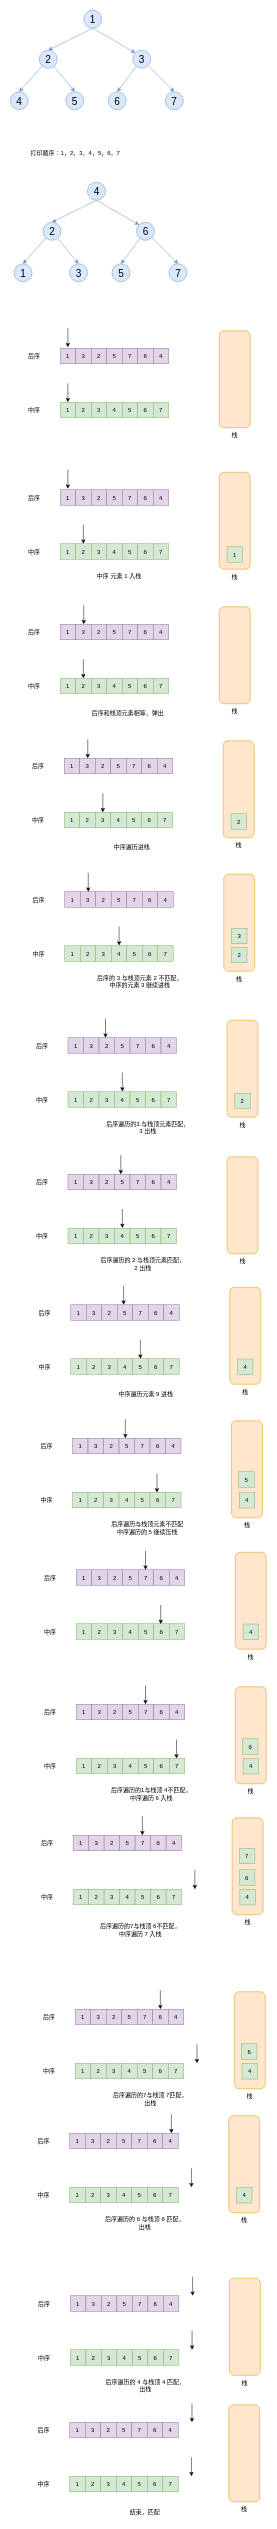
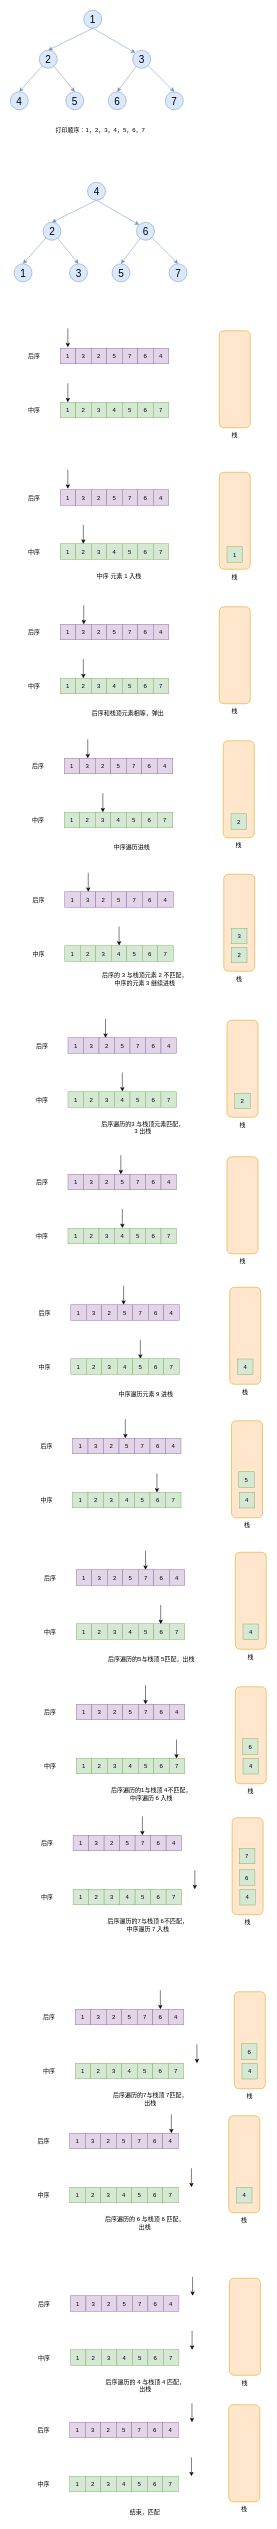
- <mxCell id="15" value="打印顺序：1，2，3，4，5，6，7" style="text;html=1;strokeColor=none;fillColor=none;align=center;verticalAlign=middle;whiteSpace=wrap;rounded=0;" vertex="1" parent="1"><mxGeometry x="26" y="298" width="249" height="14" as="geometry" /></mxCell>
+ <mxCell id="15" value="打印顺序：1，2，3，4，5，6，7" style="text;html=1;strokeColor=none;fillColor=none;align=center;verticalAlign=middle;whiteSpace=wrap;rounded=0;" vertex="1" parent="1"><mxGeometry x="76" y="253" width="249" height="14" as="geometry" /></mxCell>
- <mxCell id="134" value="后序的 3 与栈顶元素 2 不匹配，&lt;br&gt;中序的元素 3 继续进栈" style="text;html=1;strokeColor=none;fillColor=none;align=center;verticalAlign=middle;whiteSpace=wrap;rounded=0;" vertex="1" parent="1"><mxGeometry x="183.5" y="1949" width="190.5" height="26" as="geometry" /></mxCell>
+ <mxCell id="134" value="后序的 3 与栈顶元素 2 不匹配，&lt;br&gt;中序的元素 3 继续进栈" style="text;html=1;strokeColor=none;fillColor=none;align=center;verticalAlign=middle;whiteSpace=wrap;rounded=0;" vertex="1" parent="1"><mxGeometry x="193.5" y="1944" width="190.5" height="26" as="geometry" /></mxCell>
- <mxCell id="157" value="后序遍历的3 与栈顶元素匹配，&lt;br&gt;3 出栈" style="text;html=1;strokeColor=none;fillColor=none;align=center;verticalAlign=middle;whiteSpace=wrap;rounded=0;" vertex="1" parent="1"><mxGeometry x="200" y="2241" width="190.5" height="26" as="geometry" /></mxCell>
+ <mxCell id="157" value="后序遍历的3 与栈顶元素匹配，&lt;br&gt;3 出栈" style="text;html=1;strokeColor=none;fillColor=none;align=center;verticalAlign=middle;whiteSpace=wrap;rounded=0;" vertex="1" parent="1"><mxGeometry x="190" y="2241" width="190.5" height="26" as="geometry" /></mxCell>
- <mxCell id="179" value="后序遍历的 2 与栈顶元素匹配，&lt;br&gt;2 出栈" style="text;html=1;strokeColor=none;fillColor=none;align=center;verticalAlign=middle;whiteSpace=wrap;rounded=0;" vertex="1" parent="1"><mxGeometry x="190" y="2514" width="190.5" height="26" as="geometry" /></mxCell>
- <mxCell id="222" value="后序遍历与栈顶元素不匹配&lt;br&gt;中序遍历的 5 继续压栈" style="text;html=1;strokeColor=none;fillColor=none;align=center;verticalAlign=middle;whiteSpace=wrap;rounded=0;" vertex="1" parent="1"><mxGeometry x="199" y="3042" width="190.5" height="26" as="geometry" /></mxCell>
+ <mxCell id="245" value="后序遍历的5与栈顶 5匹配，出栈" style="text;html=1;strokeColor=none;fillColor=none;align=center;verticalAlign=middle;whiteSpace=wrap;rounded=0;" vertex="1" parent="1"><mxGeometry x="206.5" y="3305" width="190.5" height="26" as="geometry" /></mxCell>
- <mxCell id="290" value="后序遍历的7与栈顶 6不匹配，&lt;br&gt;中序遍历 7 入栈" style="text;html=1;strokeColor=none;fillColor=none;align=center;verticalAlign=middle;whiteSpace=wrap;rounded=0;" vertex="1" parent="1"><mxGeometry x="185.25" y="3846" width="190.5" height="26" as="geometry" /></mxCell>
+ <mxCell id="290" value="后序遍历的7与栈顶 6不匹配，&lt;br&gt;中序遍历 7 入栈" style="text;html=1;strokeColor=none;fillColor=none;align=center;verticalAlign=middle;whiteSpace=wrap;rounded=0;" vertex="1" parent="1"><mxGeometry x="200.25" y="3836" width="190.5" height="26" as="geometry" /></mxCell>
